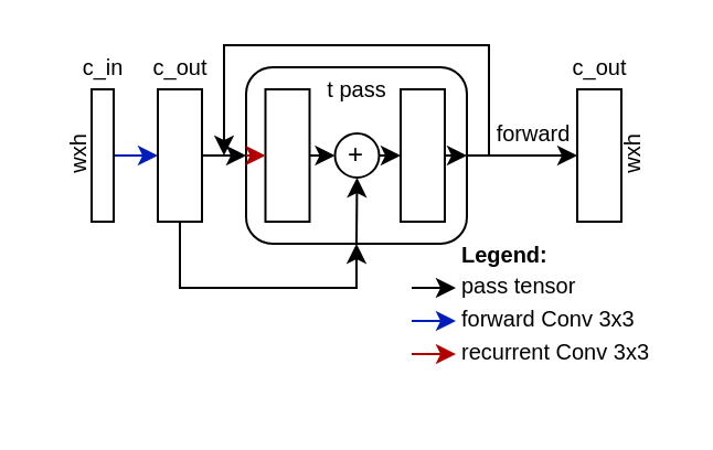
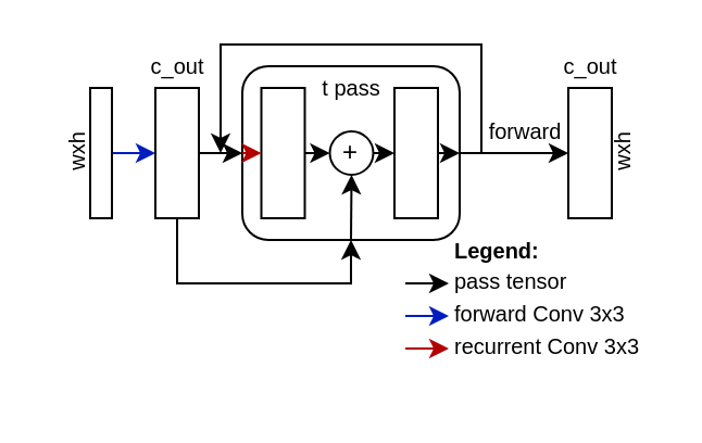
- <mxCell id="5" value="c_in" style="text;html=1;align=center;verticalAlign=middle;resizable=0;points=[];autosize=1;fontSize=10;" parent="1" vertex="1"><mxGeometry x="31" y="20" width="30" height="20" as="geometry" /></mxCell>
